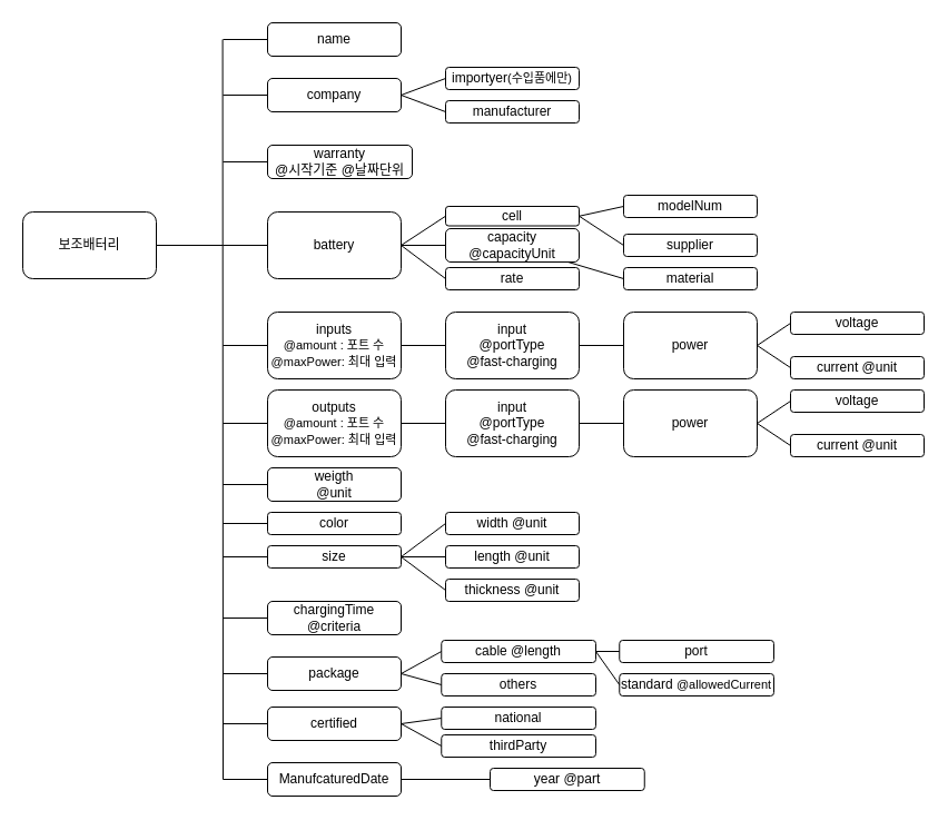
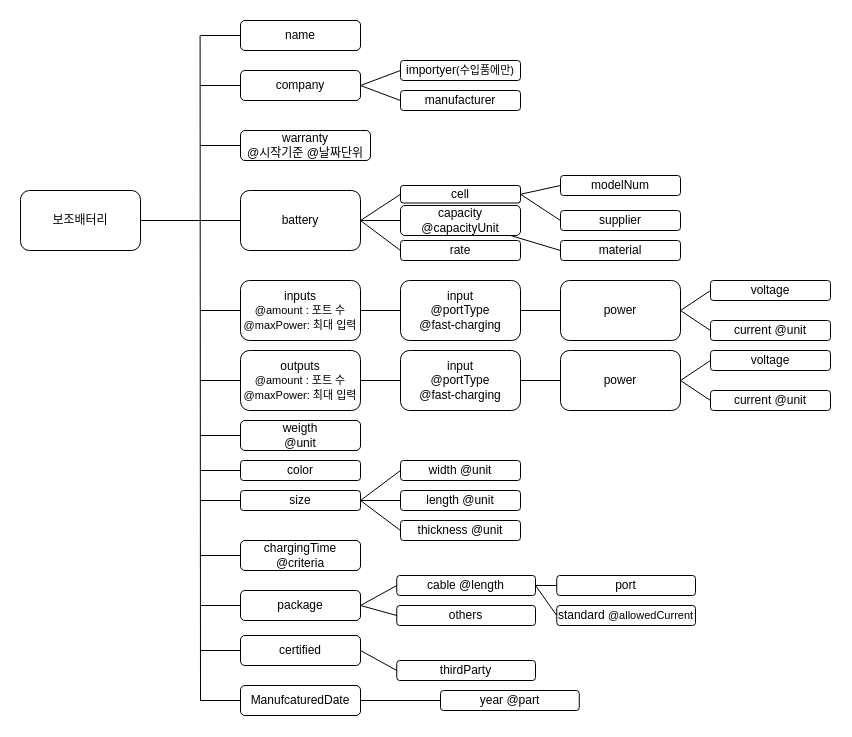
- <mxCell id="97" value="national" style="whiteSpace=wrap;html=1;rounded=1;" vertex="1" parent="96"><mxGeometry x="46.25" width="138.75" height="20" as="geometry" /></mxCell>
- <mxCell id="95" value="" style="endArrow=none;html=1;exitX=1;exitY=0.5;exitDx=0;exitDy=0;entryX=0;entryY=0.5;entryDx=0;entryDy=0;" edge="1" parent="1" source="94" target="97"><mxGeometry width="50" height="50" relative="1" as="geometry"><mxPoint x="390" y="649.66" as="sourcePoint" /><mxPoint x="400" y="650" as="targetPoint" /></mxGeometry></mxCell>
